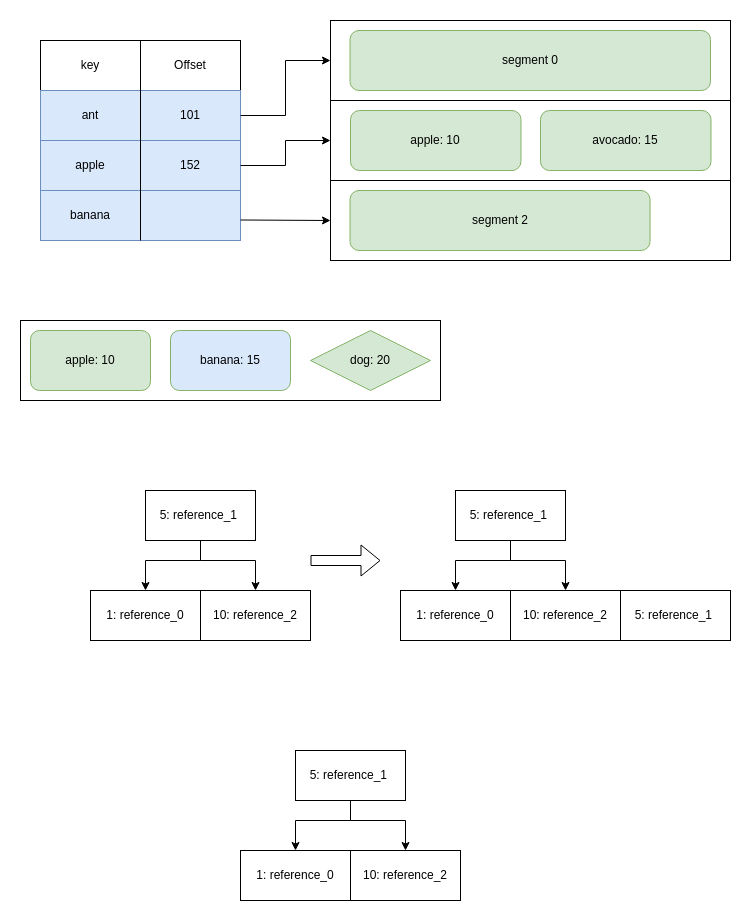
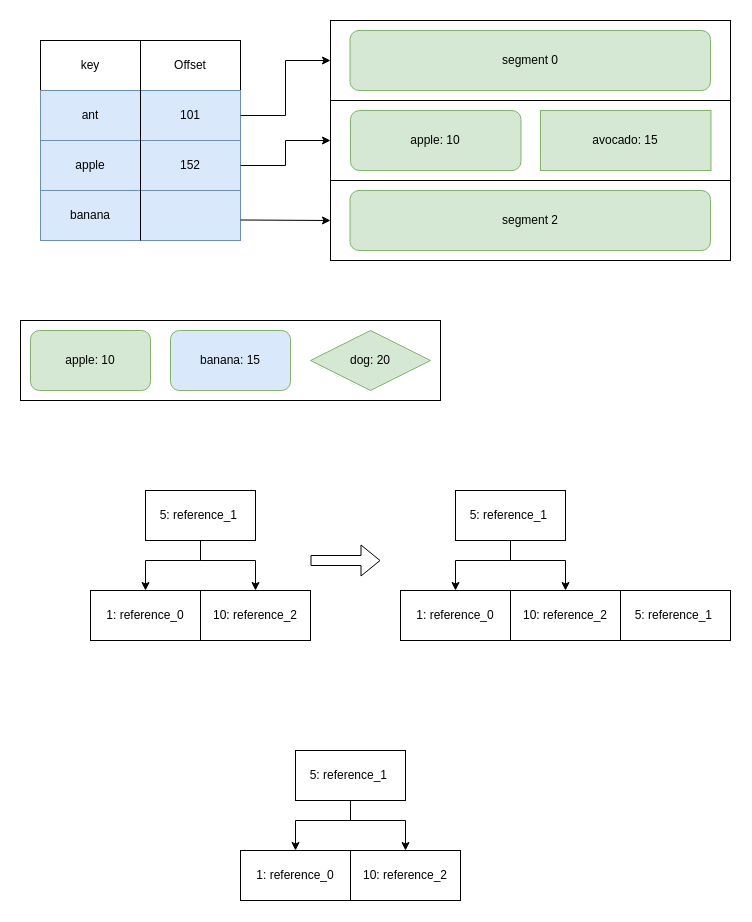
- <mxCell id="13" value="avocado: 15" style="rounded=1;whiteSpace=wrap;html=1;fillColor=#d5e8d4;strokeColor=#82b366;" vertex="1" parent="10"><mxGeometry x="210" y="10" width="170.48" height="60" as="geometry" /></mxCell>
+ <mxCell id="13" value="avocado: 15" style="whiteSpace=wrap;html=1;fillColor=#d5e8d4;strokeColor=#82b366;rounded=0;" vertex="1" parent="10"><mxGeometry x="210" y="10" width="170.48" height="60" as="geometry" /></mxCell>
- <mxCell id="16" value="segment 2" style="rounded=1;whiteSpace=wrap;html=1;fillColor=#d5e8d4;strokeColor=#82b366;" vertex="1" parent="14"><mxGeometry x="19.52" y="10" width="300" height="60" as="geometry" /></mxCell>
+ <mxCell id="16" value="segment 2" style="rounded=1;whiteSpace=wrap;html=1;fillColor=#d5e8d4;strokeColor=#82b366;" vertex="1" parent="14"><mxGeometry x="19.52" y="10" width="360.48" height="60" as="geometry" /></mxCell>
